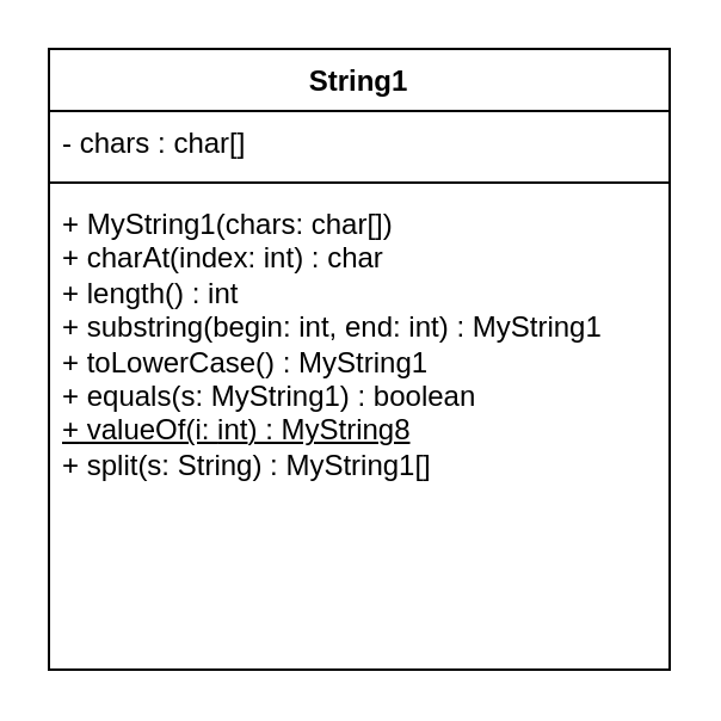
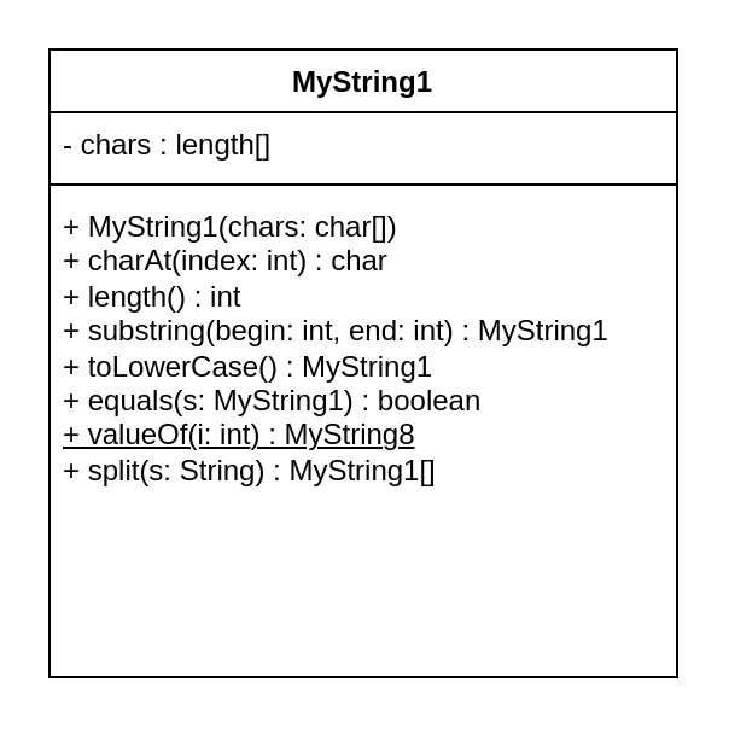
- <mxCell id="2" value="String1" style="swimlane;fontStyle=1;align=center;verticalAlign=top;childLayout=stackLayout;horizontal=1;startSize=26;horizontalStack=0;resizeParent=1;resizeParentMax=0;resizeLast=0;collapsible=1;marginBottom=0;whiteSpace=wrap;html=1;" vertex="1" parent="1"><mxGeometry x="20" y="20" width="260" height="260" as="geometry" /></mxCell>
+ <mxCell id="2" value="MyString1" style="swimlane;fontStyle=1;align=center;verticalAlign=top;childLayout=stackLayout;horizontal=1;startSize=26;horizontalStack=0;resizeParent=1;resizeParentMax=0;resizeLast=0;collapsible=1;marginBottom=0;whiteSpace=wrap;html=1;" vertex="1" parent="1"><mxGeometry x="20" y="20" width="260" height="260" as="geometry" /></mxCell>
- <mxCell id="3" value="&lt;span class=&quot;hljs-operator&quot;&gt;-&lt;/span&gt; chars : &lt;span class=&quot;hljs-type&quot;&gt;char[]&lt;/span&gt;" style="text;strokeColor=none;fillColor=none;align=left;verticalAlign=top;spacingLeft=4;spacingRight=4;overflow=hidden;rotatable=0;points=[[0,0.5],[1,0.5]];portConstraint=eastwest;whiteSpace=wrap;html=1;" vertex="1" parent="2"><mxGeometry y="26" width="260" height="26" as="geometry" /></mxCell>
+ <mxCell id="3" value="&lt;span class=&quot;hljs-operator&quot;&gt;-&lt;/span&gt; chars : &lt;span class=&quot;hljs-type&quot;&gt;length[]&lt;/span&gt;" style="text;strokeColor=none;fillColor=none;align=left;verticalAlign=top;spacingLeft=4;spacingRight=4;overflow=hidden;rotatable=0;points=[[0,0.5],[1,0.5]];portConstraint=eastwest;whiteSpace=wrap;html=1;" vertex="1" parent="2"><mxGeometry y="26" width="260" height="26" as="geometry" /></mxCell>
